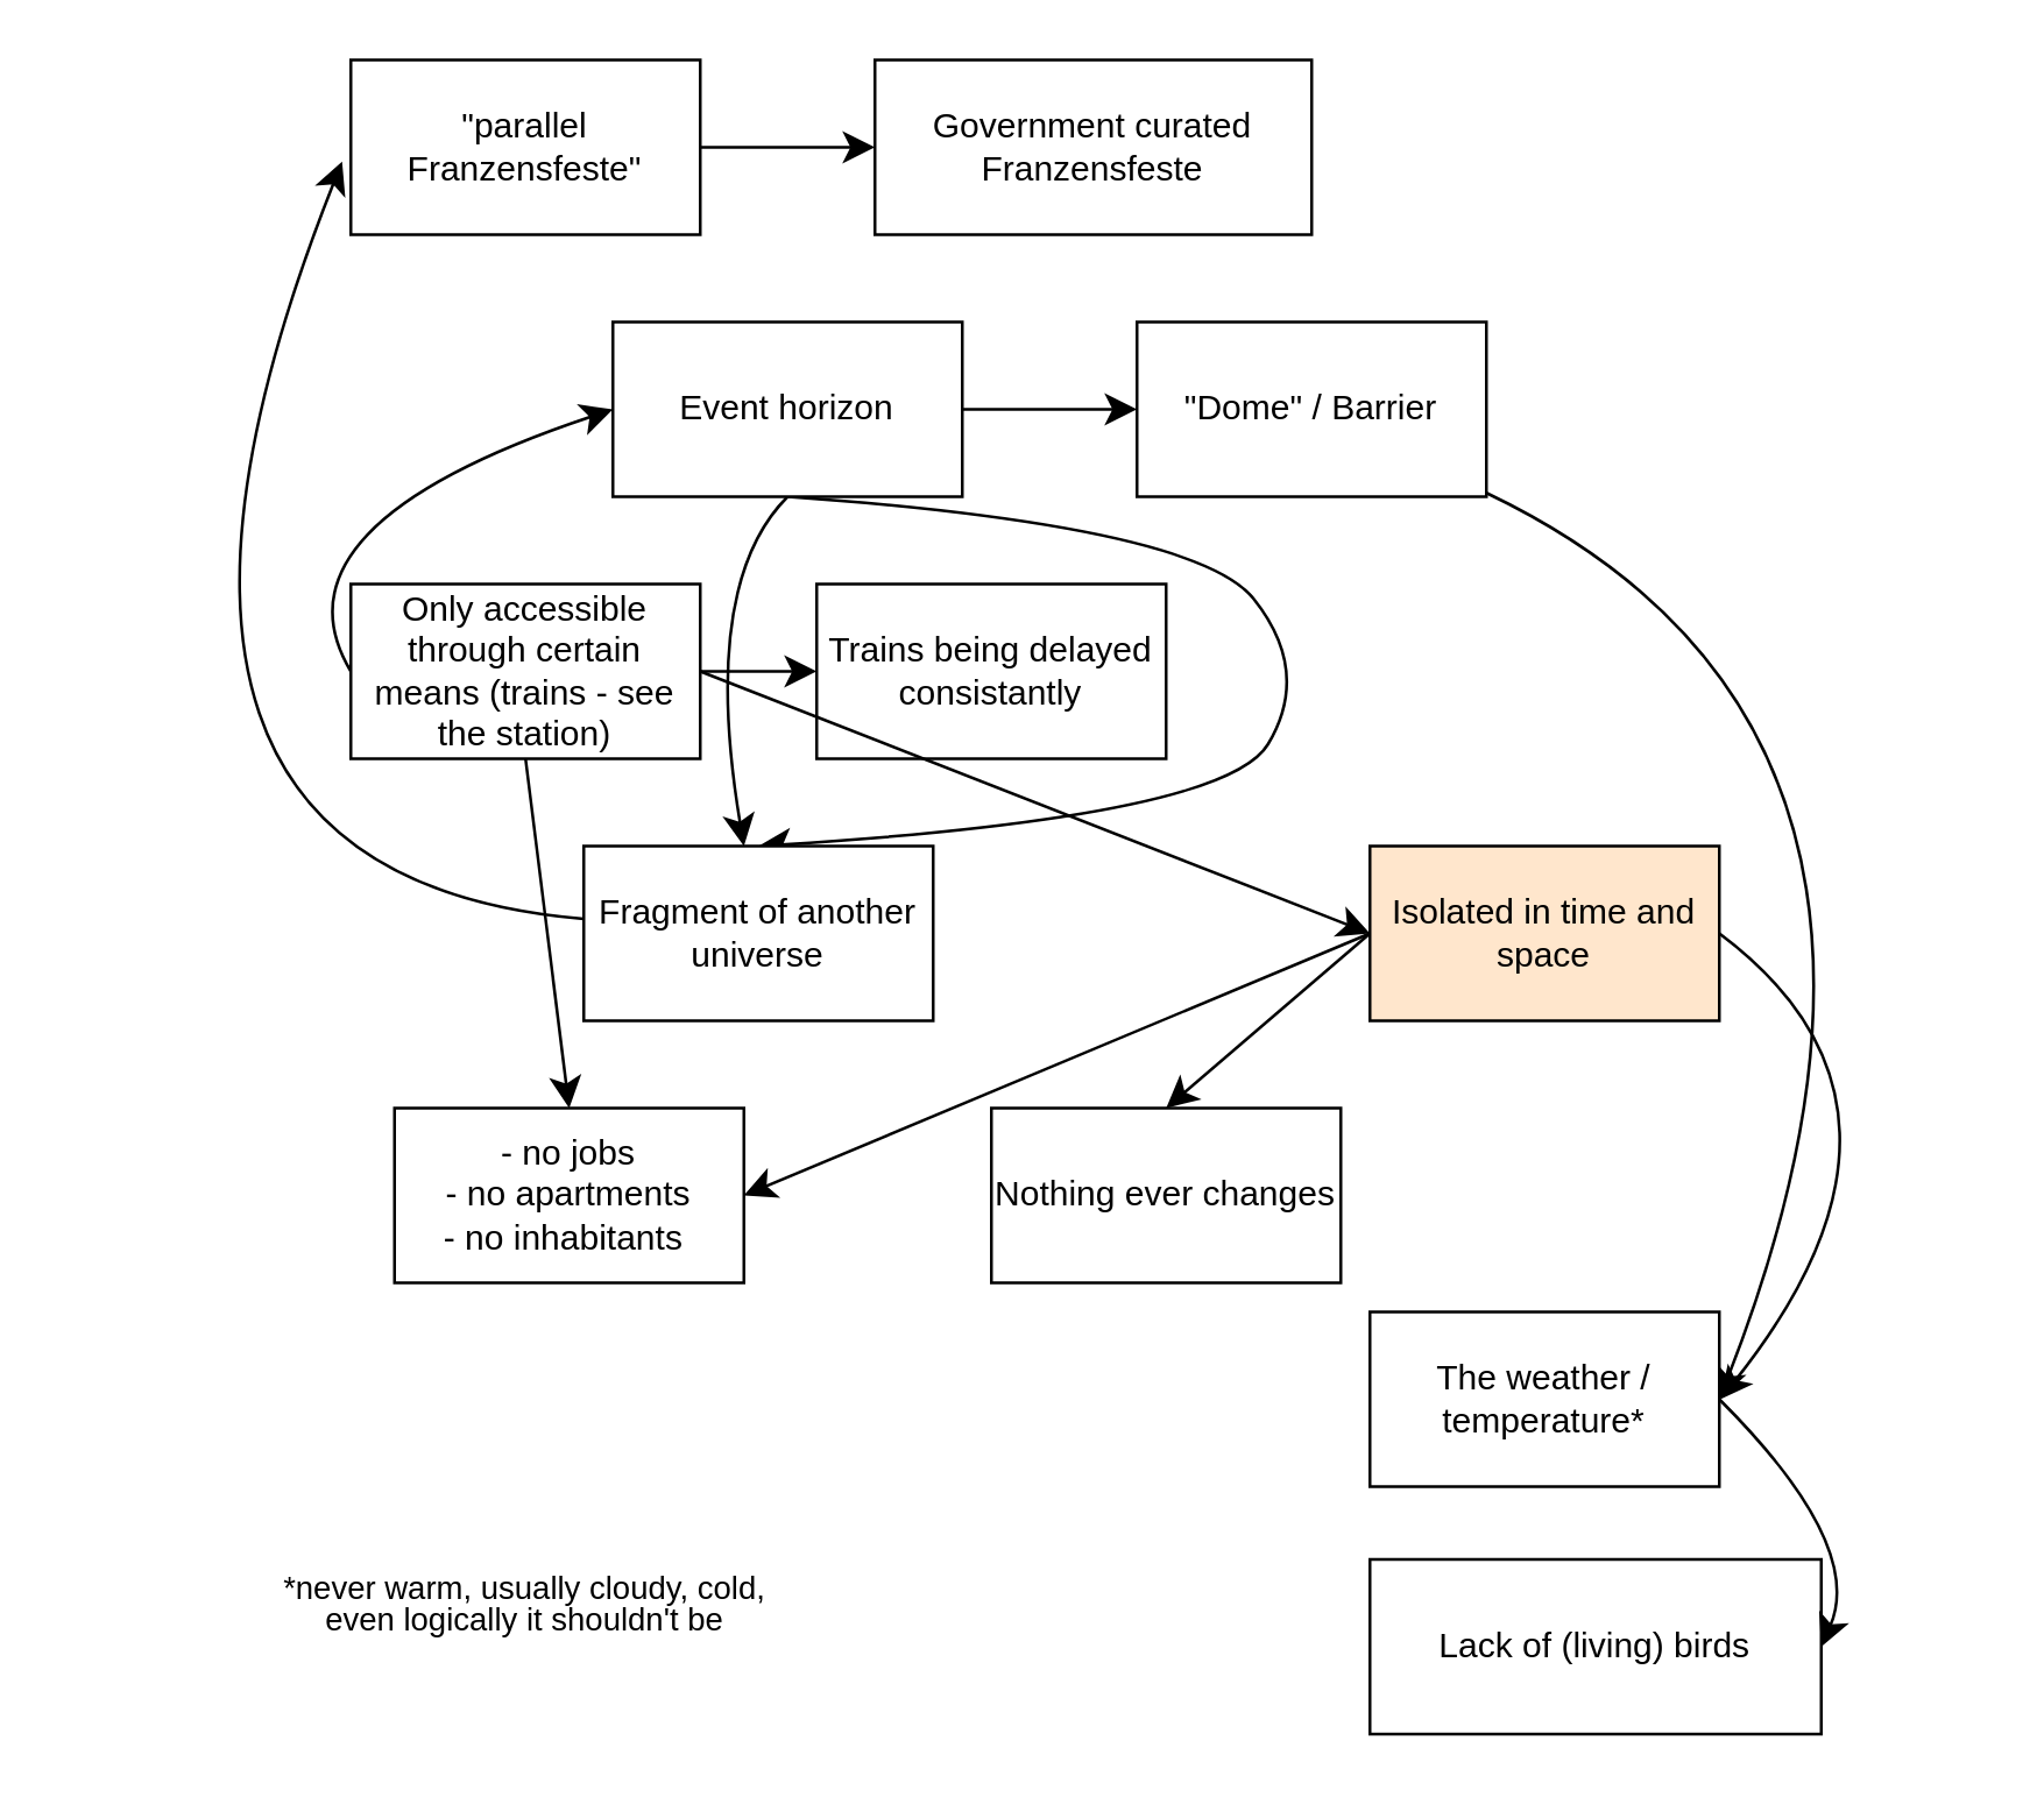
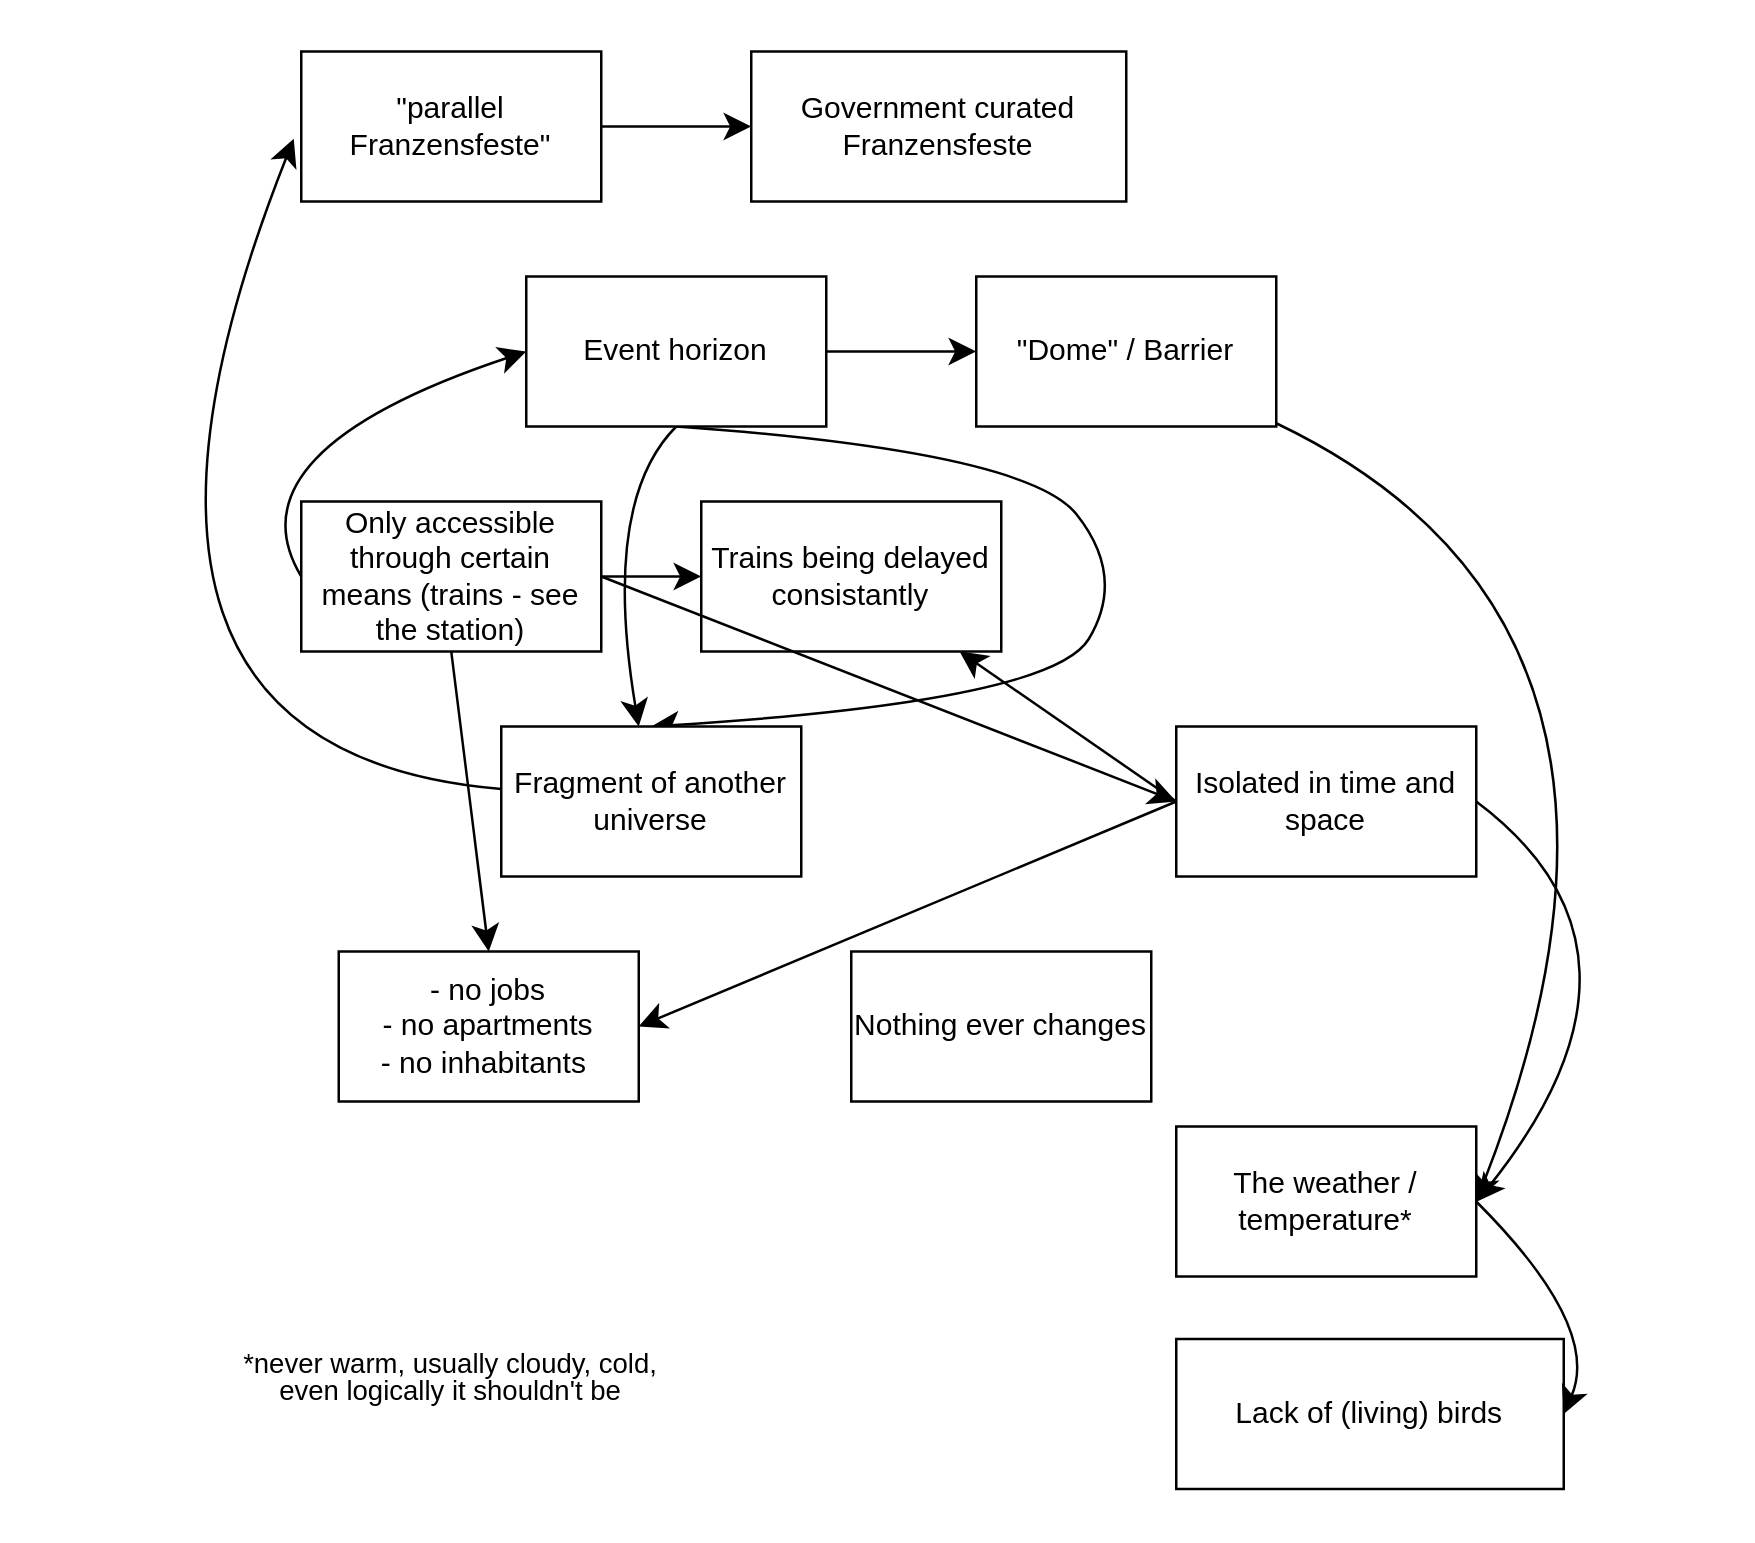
- <mxCell id="16" value="Isolated in time and space" style="rounded=0;whiteSpace=wrap;html=1;fillColor=#ffe6cc;" vertex="1" parent="1"><mxGeometry x="470" y="290" width="120" height="60" as="geometry" /></mxCell>
+ <mxCell id="16" value="Isolated in time and space" style="rounded=0;whiteSpace=wrap;html=1;" vertex="1" parent="1"><mxGeometry x="470" y="290" width="120" height="60" as="geometry" /></mxCell>
- <mxCell id="14" style="edgeStyle=none;curved=1;rounded=0;orthogonalLoop=1;jettySize=auto;html=1;exitX=0;exitY=0.5;exitDx=0;exitDy=0;fontSize=12;startSize=8;endSize=8;entryX=0.5;entryY=0;entryDx=0;entryDy=0;" edge="1" parent="1" source="16" target="23"><mxGeometry relative="1" as="geometry"><mxPoint x="410" y="370" as="targetPoint" /></mxGeometry></mxCell>
+ <mxCell id="14" style="edgeStyle=none;curved=1;rounded=0;orthogonalLoop=1;jettySize=auto;html=1;exitX=0;exitY=0.5;exitDx=0;exitDy=0;fontSize=12;startSize=8;endSize=8;" edge="1" parent="1" source="16" target="12"><mxGeometry relative="1" as="geometry"><mxPoint x="410" y="370" as="targetPoint" /></mxGeometry></mxCell>
